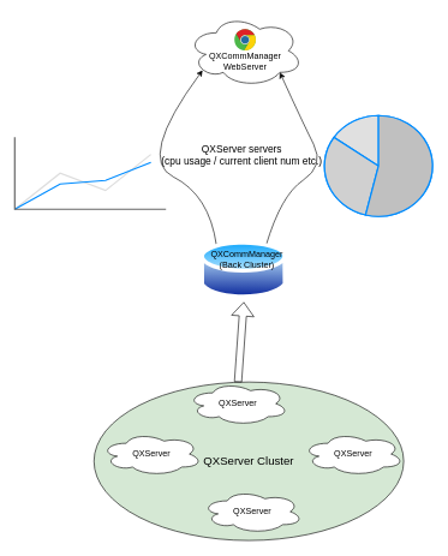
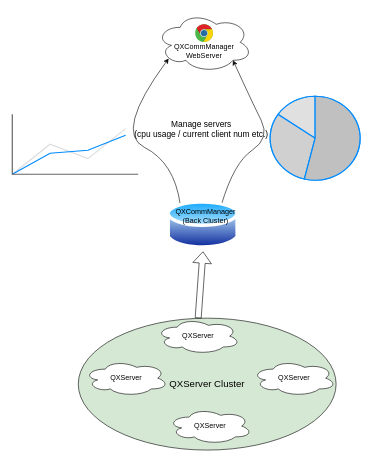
- <mxCell id="9" value="&lt;font style=&quot;font-size: 14px;&quot;&gt;QXServer servers&lt;br&gt;(cpu usage / current client num etc.)&lt;/font&gt;" style="text;html=1;align=center;verticalAlign=middle;resizable=0;points=[];autosize=1;strokeColor=none;fillColor=none;" parent="1" vertex="1"><mxGeometry x="210" y="190" width="250" height="50" as="geometry" /></mxCell>
+ <mxCell id="9" value="&lt;font style=&quot;font-size: 14px;&quot;&gt;Manage servers&lt;br&gt;(cpu usage / current client num etc.)&lt;/font&gt;" style="text;html=1;align=center;verticalAlign=middle;resizable=0;points=[];autosize=1;strokeColor=none;fillColor=none;" parent="1" vertex="1"><mxGeometry x="210" y="190" width="250" height="50" as="geometry" /></mxCell>
